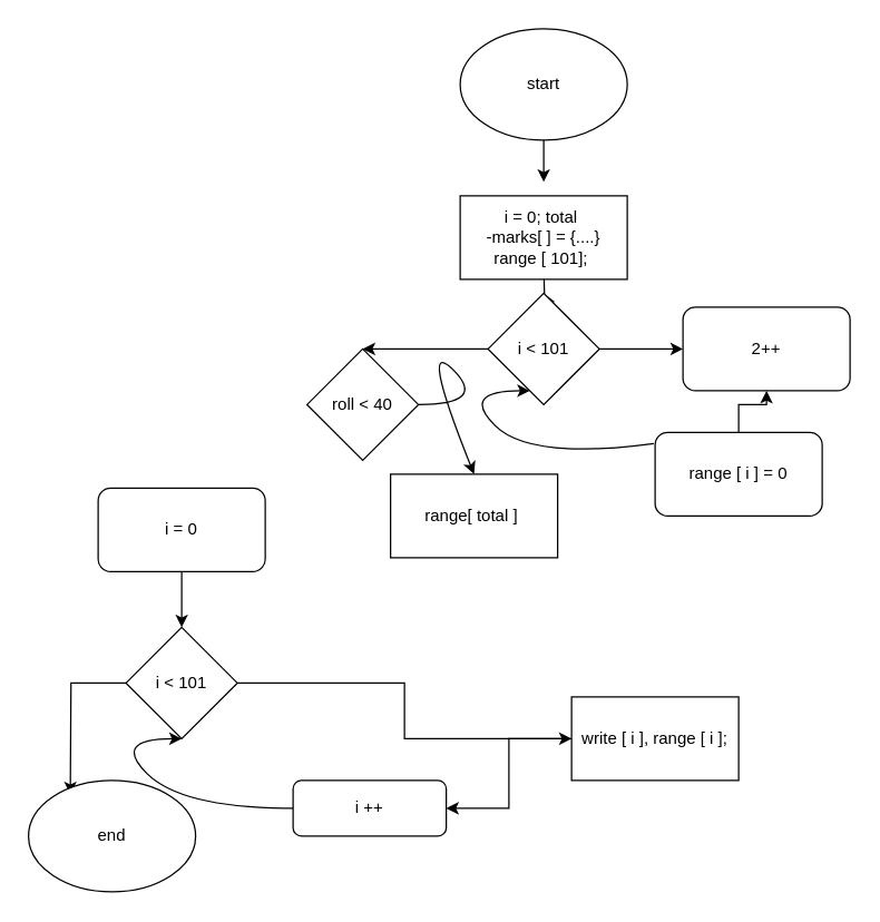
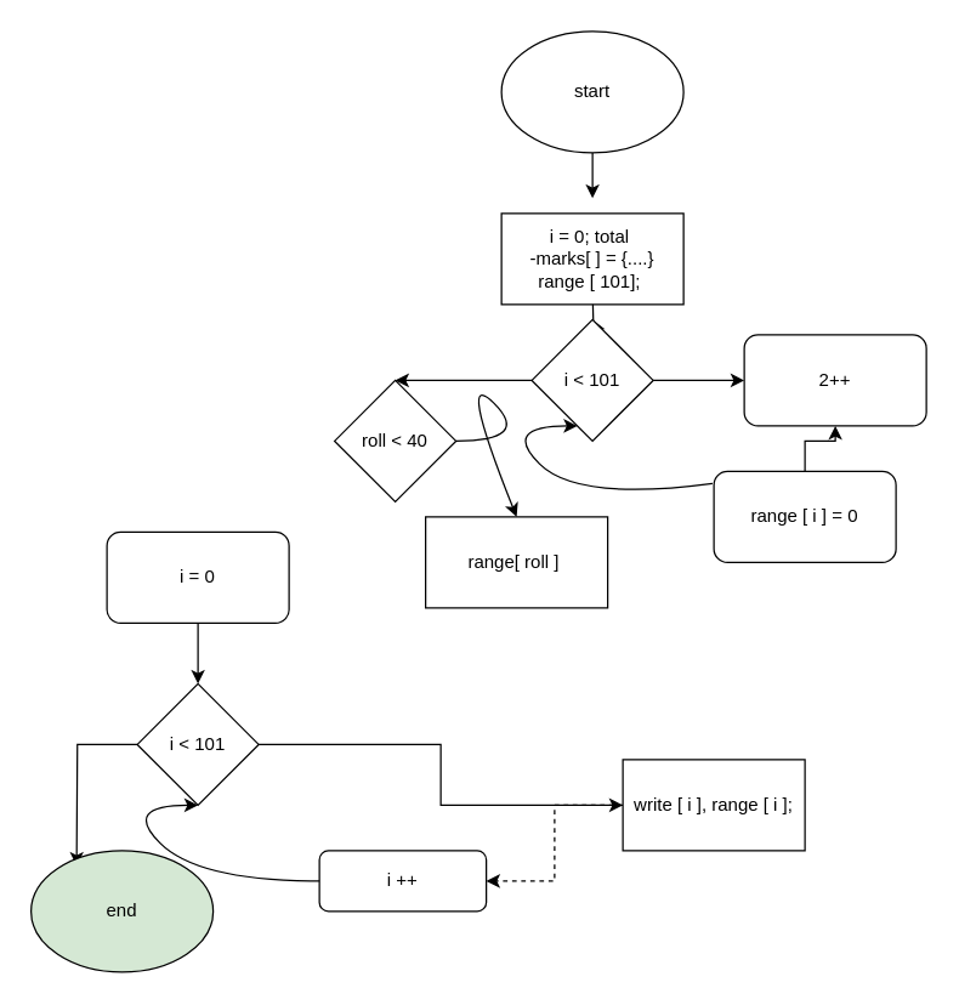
- <mxCell id="24" value="range[ total ]&amp;nbsp;" style="rounded=0;whiteSpace=wrap;html=1;" vertex="1" parent="1"><mxGeometry x="280" y="340" width="120" height="60" as="geometry" /></mxCell>
+ <mxCell id="24" value="range[ roll ]&amp;nbsp;" style="rounded=0;whiteSpace=wrap;html=1;" vertex="1" parent="1"><mxGeometry x="280" y="340" width="120" height="60" as="geometry" /></mxCell>
- <mxCell id="17" value="" style="edgeStyle=orthogonalEdgeStyle;rounded=0;orthogonalLoop=1;jettySize=auto;html=1;" edge="1" parent="1" source="18" target="19"><mxGeometry relative="1" as="geometry" /></mxCell>
+ <mxCell id="17" value="" style="edgeStyle=orthogonalEdgeStyle;rounded=0;orthogonalLoop=1;jettySize=auto;html=1;dashed=1;" edge="1" parent="1" source="18" target="19"><mxGeometry relative="1" as="geometry" /></mxCell>
- <mxCell id="21" value="end" style="ellipse;whiteSpace=wrap;html=1;" vertex="1" parent="1"><mxGeometry y="560" width="120" height="80" as="geometry" x="20" /></mxCell>
+ <mxCell id="21" value="end" style="ellipse;whiteSpace=wrap;html=1;fillColor=#d5e8d4;" vertex="1" parent="1"><mxGeometry y="560" width="120" height="80" as="geometry" x="20" /></mxCell>
